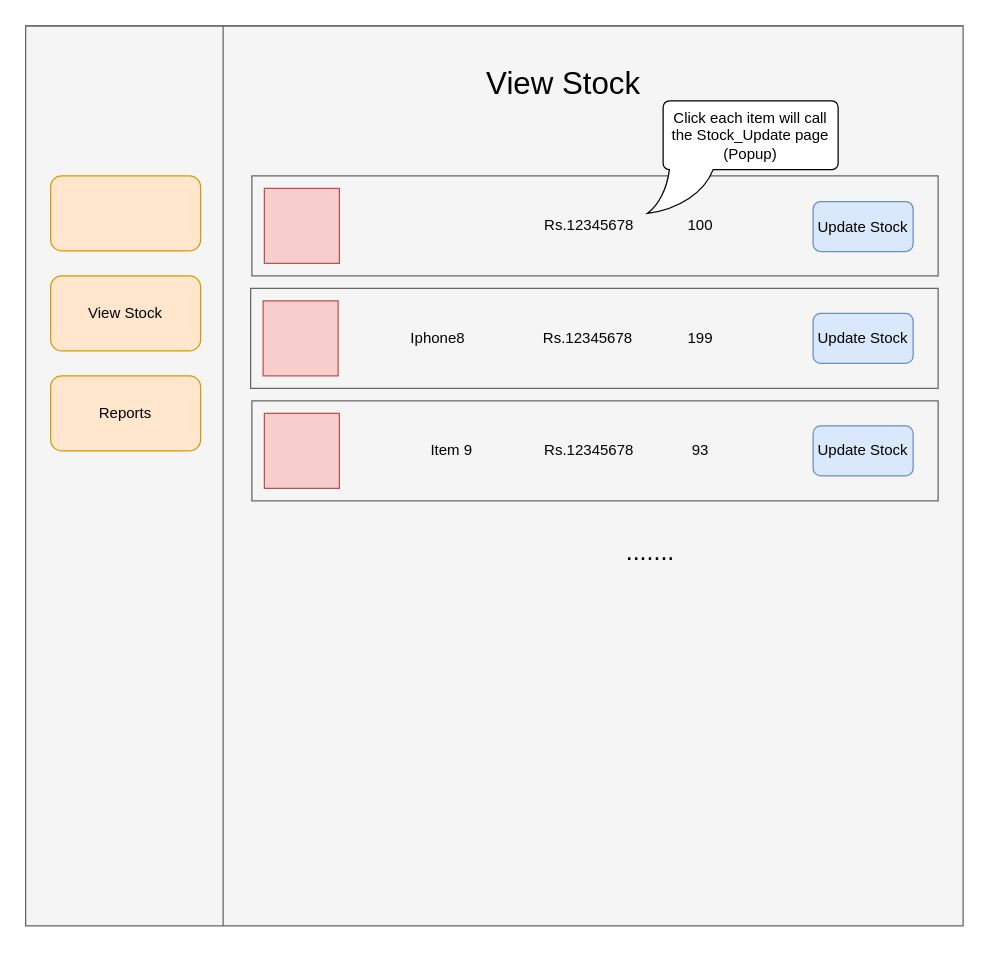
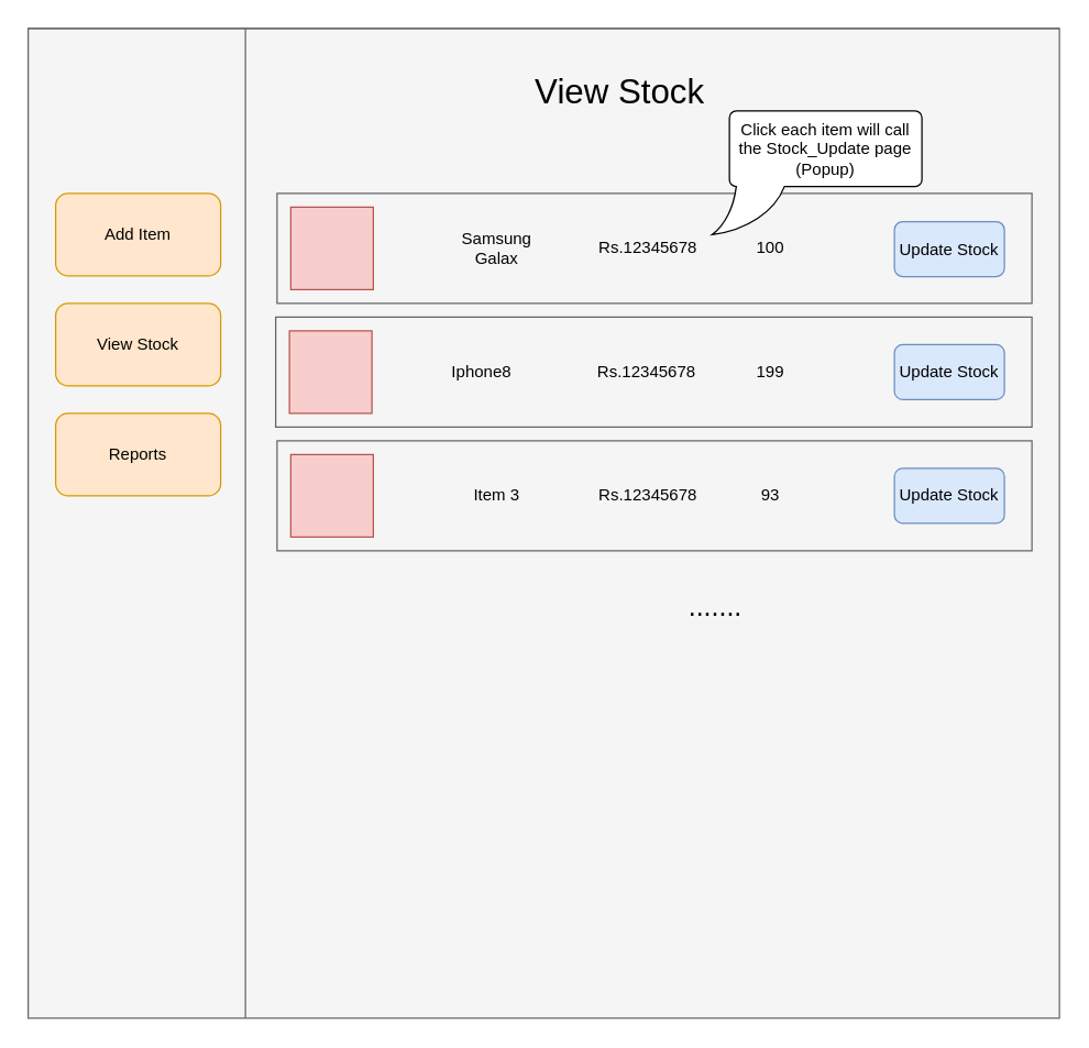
+ <mxCell id="26" value="Add Item" style="text;html=1;strokeColor=none;fillColor=none;align=center;verticalAlign=middle;whiteSpace=wrap;rounded=0;" vertex="1" parent="1"><mxGeometry x="40" y="150" width="120" height="40" as="geometry" /></mxCell>
+ <mxCell id="5" value="&lt;div&gt;Samsung&lt;/div&gt;&lt;div&gt;Galax&lt;br&gt;&lt;/div&gt;" style="text;html=1;strokeColor=none;fillColor=none;align=center;verticalAlign=middle;whiteSpace=wrap;rounded=0;" parent="1" vertex="1"><mxGeometry x="301" y="160" width="120" height="40" as="geometry" /></mxCell>
- <mxCell id="14" value="&lt;div&gt;Item 9&lt;br&gt;&lt;/div&gt;" style="text;html=1;strokeColor=none;fillColor=none;align=center;verticalAlign=middle;whiteSpace=wrap;rounded=0;" parent="1" vertex="1"><mxGeometry x="301" y="340" width="120" height="40" as="geometry" /></mxCell>
+ <mxCell id="14" value="&lt;div&gt;Item 3&lt;br&gt;&lt;/div&gt;" style="text;html=1;strokeColor=none;fillColor=none;align=center;verticalAlign=middle;whiteSpace=wrap;rounded=0;" parent="1" vertex="1"><mxGeometry x="301" y="340" width="120" height="40" as="geometry" /></mxCell>
